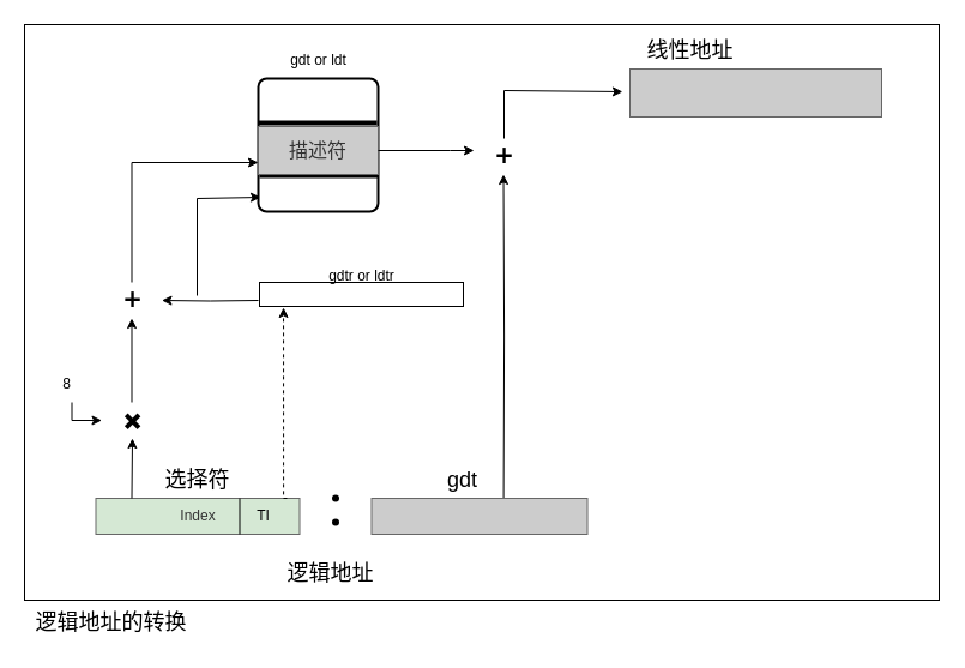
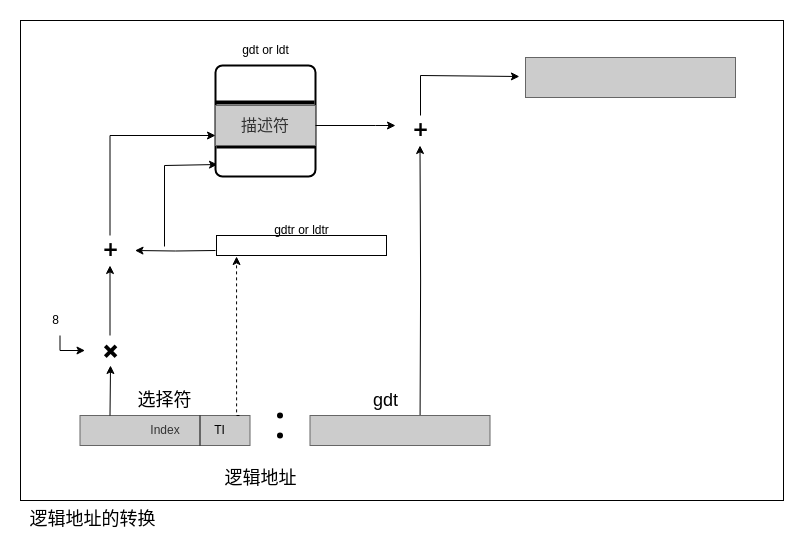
- <mxCell id="9" value="&lt;font style=&quot;font-size: 18px;&quot;&gt;线性地址&lt;/font&gt;" style="text;html=1;align=center;verticalAlign=middle;resizable=0;points=[];autosize=1;strokeColor=none;fillColor=none;" parent="1" vertex="1"><mxGeometry x="525" y="27" width="100" height="30" as="geometry" /></mxCell>
- <mxCell id="14" value="Index" style="whiteSpace=wrap;html=1;fillColor=#d5e8d4;fontColor=#333333;strokeColor=#666666;" parent="1" vertex="1"><mxGeometry x="79.5" y="415" width="170" height="30" as="geometry" /></mxCell>
+ <mxCell id="14" value="Index" style="whiteSpace=wrap;html=1;fillColor=#CCCCCC;fontColor=#333333;strokeColor=#666666;" parent="1" vertex="1"><mxGeometry x="79.5" y="415" width="170" height="30" as="geometry" /></mxCell>
- <mxCell id="36" value="&lt;font size=&quot;4&quot;&gt;逻辑地址&lt;/font&gt;" style="text;html=1;align=center;verticalAlign=middle;resizable=0;points=[];autosize=1;strokeColor=none;fillColor=none;" parent="35" vertex="1"><mxGeometry x="225" y="463" width="100" height="30" as="geometry" /></mxCell>
+ <mxCell id="36" value="&lt;font size=&quot;4&quot;&gt;逻辑地址&lt;/font&gt;" style="text;html=1;align=center;verticalAlign=middle;resizable=0;points=[];autosize=1;strokeColor=none;fillColor=none;" parent="35" vertex="1"><mxGeometry x="210" y="463" width="100" height="30" as="geometry" /></mxCell>
